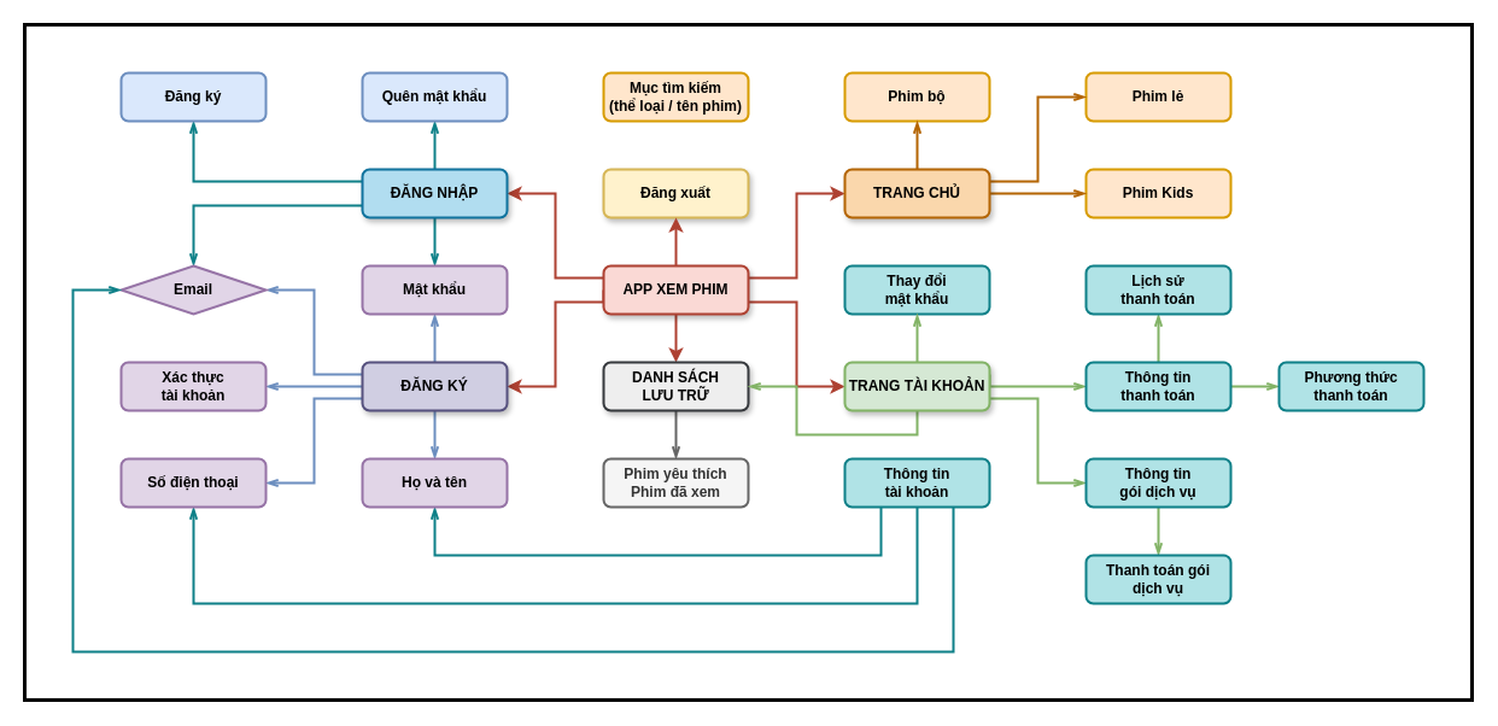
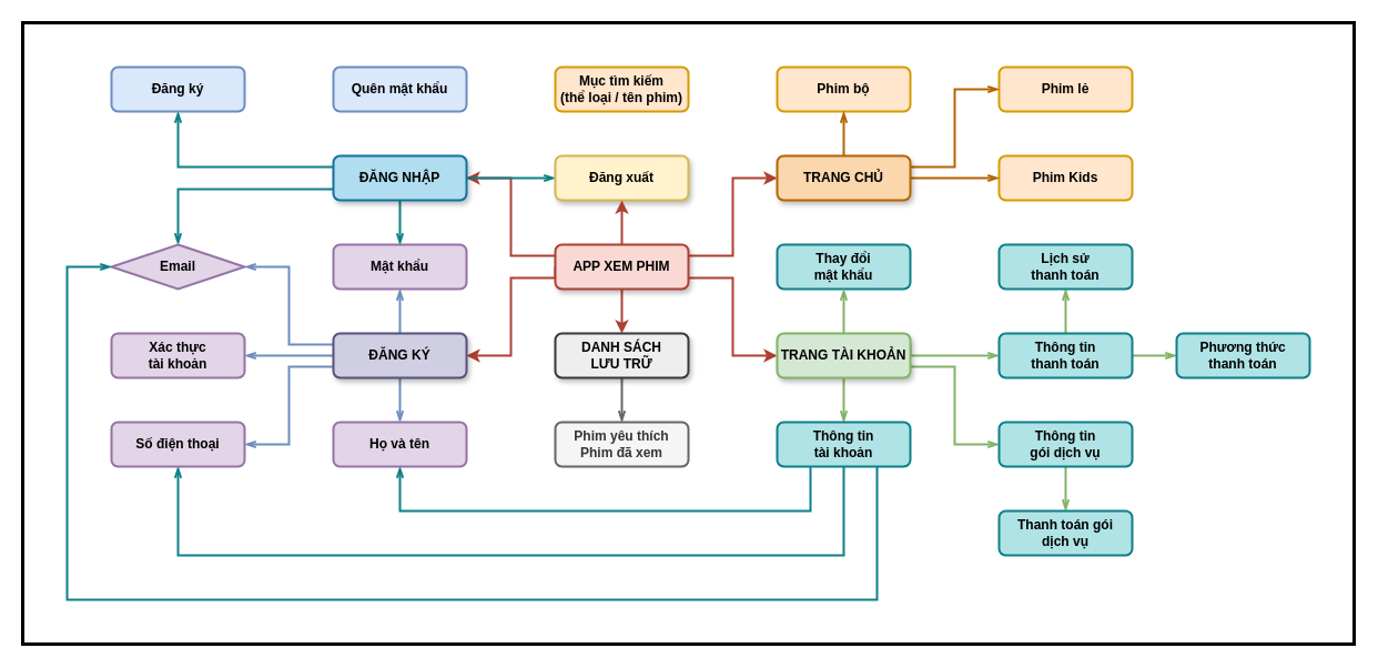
- <mxCell id="9" style="edgeStyle=orthogonalEdgeStyle;rounded=0;orthogonalLoop=1;jettySize=auto;html=1;entryX=0.5;entryY=1;entryDx=0;entryDy=0;strokeWidth=2;fillColor=#b0e3e6;strokeColor=#0e8088;endArrow=openThin;endFill=0;fontFamily=Helvetica;fontStyle=1" parent="1" source="13" target="42" edge="1"><mxGeometry relative="1" as="geometry" /></mxCell>
+ <mxCell id="9" style="edgeStyle=orthogonalEdgeStyle;rounded=0;orthogonalLoop=1;jettySize=auto;html=1;strokeWidth=2;fillColor=#b0e3e6;strokeColor=#0e8088;endArrow=openThin;endFill=0;fontFamily=Helvetica;fontStyle=1;" parent="1" source="13" target="54" edge="1"><mxGeometry relative="1" as="geometry" /></mxCell>
- <mxCell id="32" style="edgeStyle=orthogonalEdgeStyle;rounded=0;orthogonalLoop=1;jettySize=auto;html=1;exitX=0.5;exitY=1;exitDx=0;exitDy=0;endArrow=openThin;endFill=0;strokeWidth=2;fillColor=#d5e8d4;strokeColor=#82b366;fontFamily=Helvetica;fontStyle=1;" parent="1" source="33" target="25" edge="1"><mxGeometry relative="1" as="geometry" /></mxCell>
+ <mxCell id="32" style="edgeStyle=orthogonalEdgeStyle;rounded=0;orthogonalLoop=1;jettySize=auto;html=1;exitX=0.5;exitY=1;exitDx=0;exitDy=0;entryX=0.5;entryY=0;entryDx=0;entryDy=0;endArrow=openThin;endFill=0;strokeWidth=2;fillColor=#d5e8d4;strokeColor=#82b366;fontFamily=Helvetica;fontStyle=1" parent="1" source="33" target="36" edge="1"><mxGeometry relative="1" as="geometry" /></mxCell>
